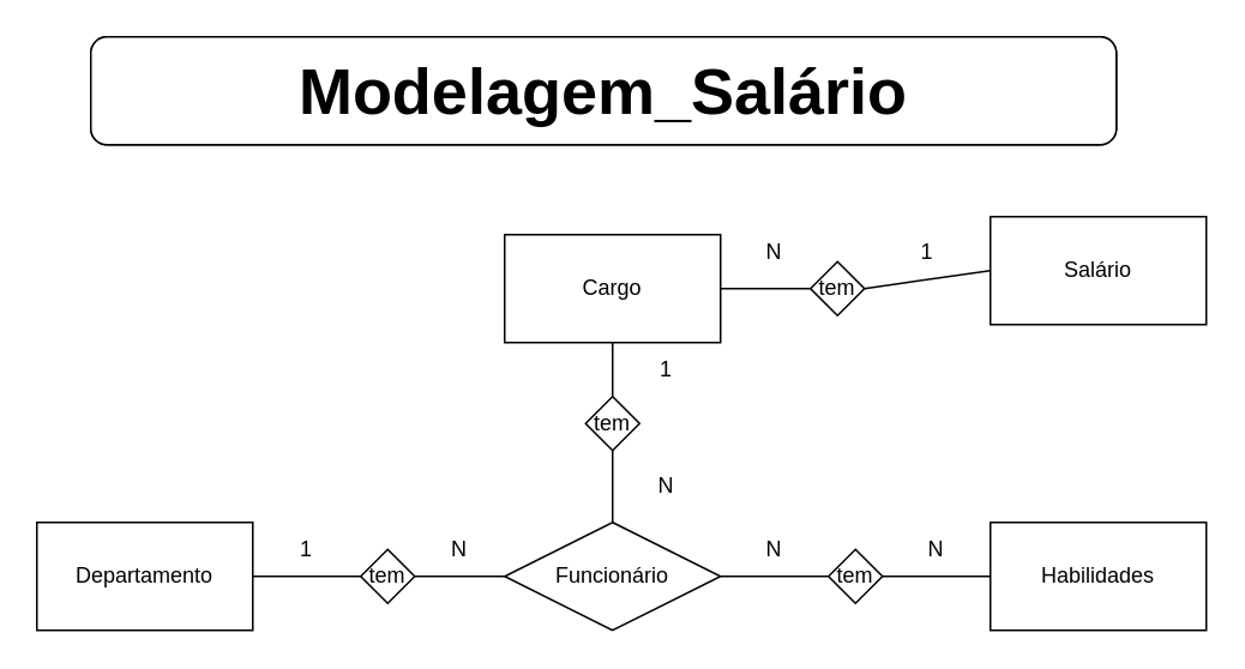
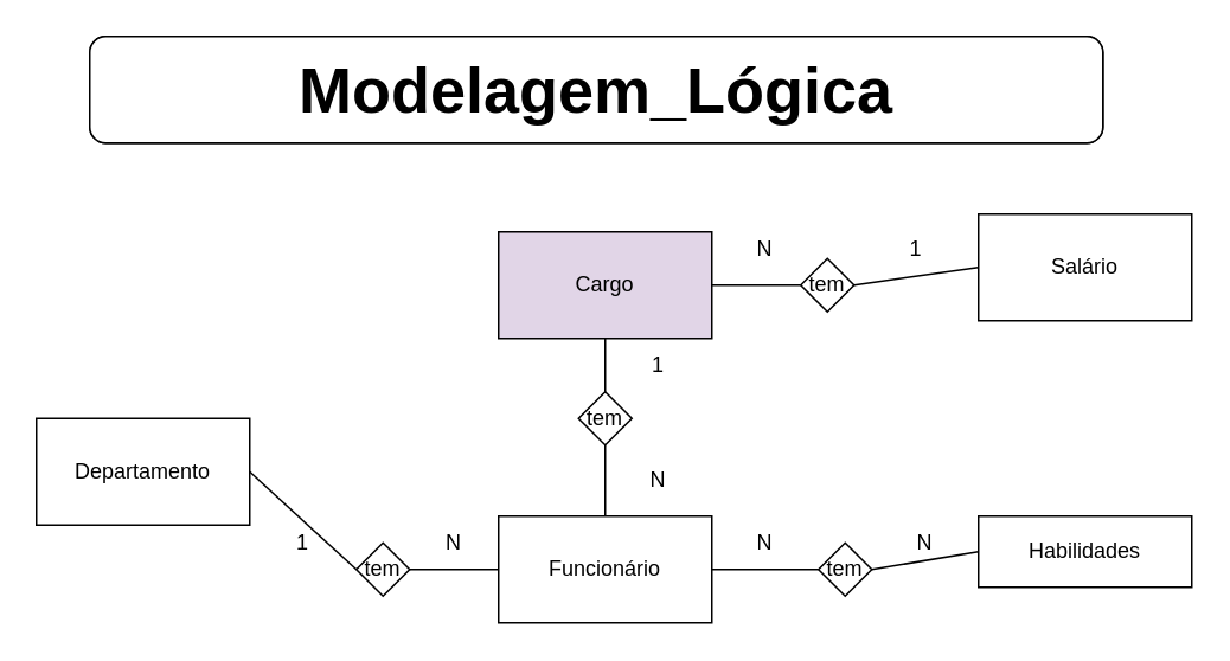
- <mxCell id="3" value="&lt;b&gt;&lt;font style=&quot;font-size: 36px&quot;&gt;Modelagem_Salário&lt;/font&gt;&lt;/b&gt;" style="rounded=1;whiteSpace=wrap;html=1;" vertex="1" parent="1"><mxGeometry x="50" y="20" width="570" height="60" as="geometry" /></mxCell>
+ <mxCell id="3" value="&lt;b&gt;&lt;font style=&quot;font-size: 36px&quot;&gt;Modelagem_Lógica&lt;/font&gt;&lt;/b&gt;" style="rounded=1;whiteSpace=wrap;html=1;" vertex="1" parent="1"><mxGeometry x="50" y="20" width="570" height="60" as="geometry" /></mxCell>
- <mxCell id="21" value="Cargo" style="rounded=0;whiteSpace=wrap;html=1;" vertex="1" parent="1"><mxGeometry x="280" y="130" width="120" height="60" as="geometry" /></mxCell>
+ <mxCell id="21" value="Cargo" style="rounded=0;whiteSpace=wrap;html=1;fillColor=#e1d5e7;" vertex="1" parent="1"><mxGeometry x="280" y="130" width="120" height="60" as="geometry" /></mxCell>
- <mxCell id="6" value="Departamento" style="rounded=0;whiteSpace=wrap;html=1;" vertex="1" parent="1"><mxGeometry x="20" y="290" width="120" height="60" as="geometry" /></mxCell>
+ <mxCell id="6" value="Departamento" style="rounded=0;whiteSpace=wrap;html=1;" vertex="1" parent="1"><mxGeometry x="20" y="235" width="120" height="60" as="geometry" /></mxCell>
- <mxCell id="4" value="Funcionário" style="rhombus;whiteSpace=wrap;html=1;" vertex="1" parent="1"><mxGeometry x="280" y="290" width="120" height="60" as="geometry" /></mxCell>
+ <mxCell id="4" value="Funcionário" style="rounded=0;whiteSpace=wrap;html=1;" vertex="1" parent="1"><mxGeometry x="280" y="290" width="120" height="60" as="geometry" /></mxCell>
- <mxCell id="5" value="Habilidades" style="rounded=0;whiteSpace=wrap;html=1;" vertex="1" parent="1"><mxGeometry x="550" y="290" width="120" height="60" as="geometry" /></mxCell>
+ <mxCell id="5" value="Habilidades" style="rounded=0;whiteSpace=wrap;html=1;" vertex="1" parent="1"><mxGeometry x="550" y="290" width="120" height="40" as="geometry" /></mxCell>
